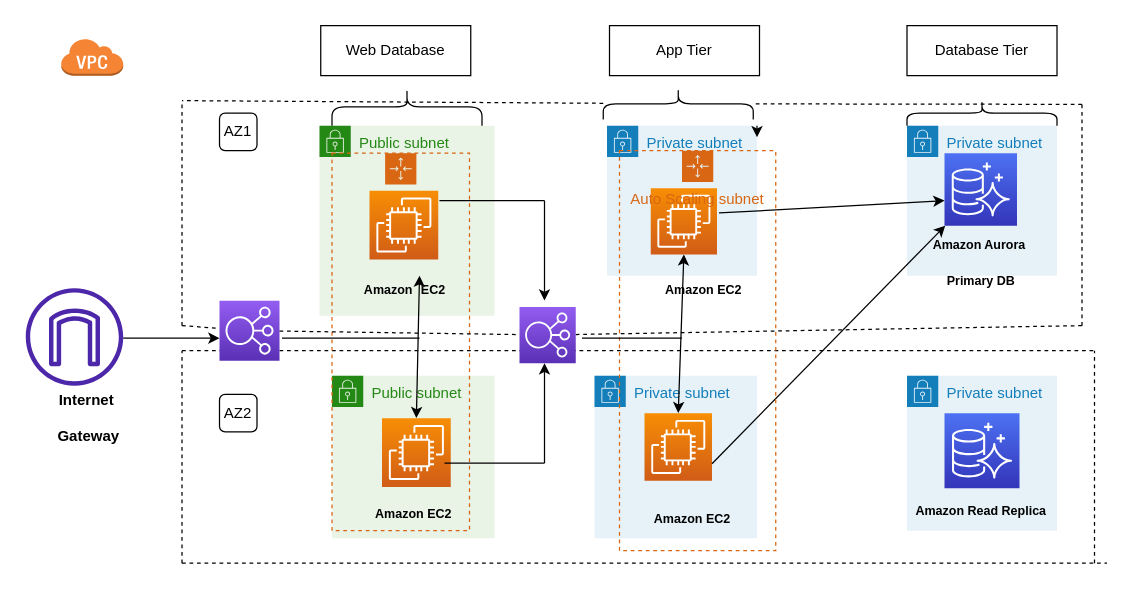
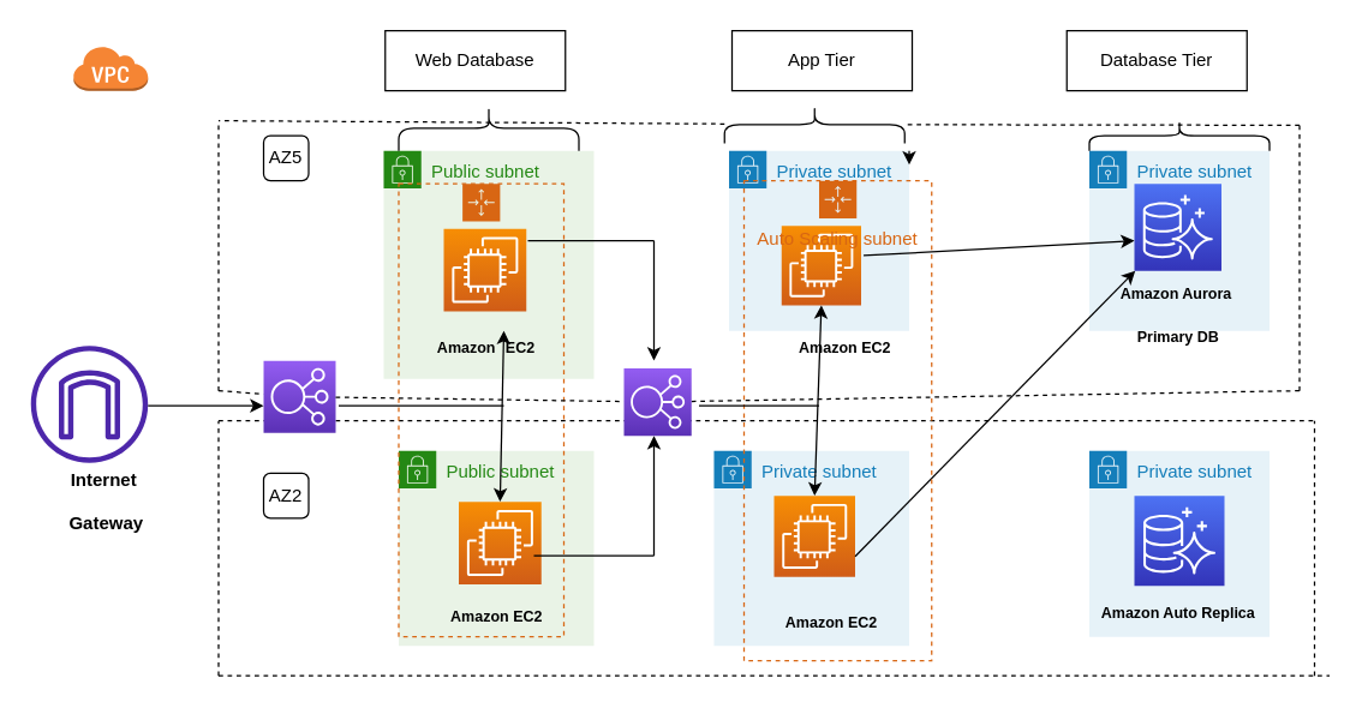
- <mxCell id="20" value="Database Tier" style="rounded=0;whiteSpace=wrap;html=1;" vertex="1" parent="1"><mxGeometry x="725" y="20" width="120" height="40" as="geometry" /></mxCell>
+ <mxCell id="20" value="Database Tier" style="rounded=0;whiteSpace=wrap;html=1;" vertex="1" parent="1"><mxGeometry x="710" y="20" width="120" height="40" as="geometry" /></mxCell>
- <mxCell id="50" value="AZ1" style="rounded=1;whiteSpace=wrap;html=1;" vertex="1" parent="1"><mxGeometry x="175" y="90" width="30" height="30" as="geometry" /></mxCell>
+ <mxCell id="50" value="AZ5" style="rounded=1;whiteSpace=wrap;html=1;" vertex="1" parent="1"><mxGeometry x="175" y="90" width="30" height="30" as="geometry" /></mxCell>
- <mxCell id="11" value="&lt;span style=&quot;font-size: 10px;&quot;&gt;Amazon Read Replica&lt;/span&gt;" style="text;strokeColor=none;fillColor=none;html=1;fontSize=24;fontStyle=1;verticalAlign=middle;align=center;" vertex="1" parent="9"><mxGeometry x="9" y="84" width="100" height="40" as="geometry" /></mxCell>
+ <mxCell id="11" value="&lt;span style=&quot;font-size: 10px;&quot;&gt;Amazon Auto Replica&lt;/span&gt;" style="text;strokeColor=none;fillColor=none;html=1;fontSize=24;fontStyle=1;verticalAlign=middle;align=center;" vertex="1" parent="9"><mxGeometry x="9" y="84" width="100" height="40" as="geometry" /></mxCell>
